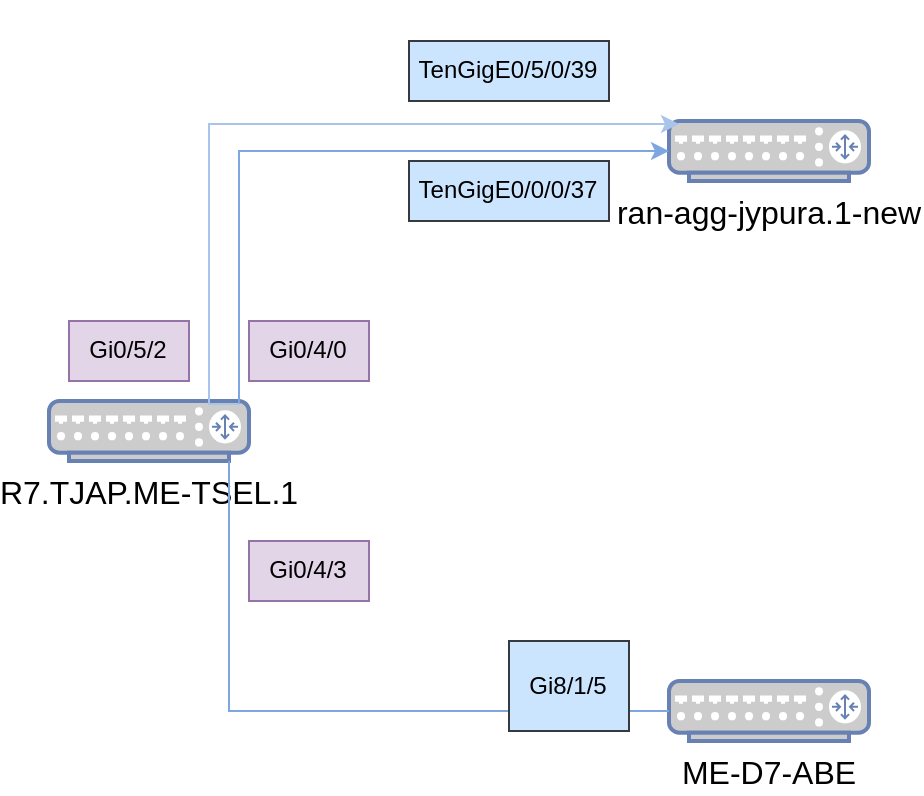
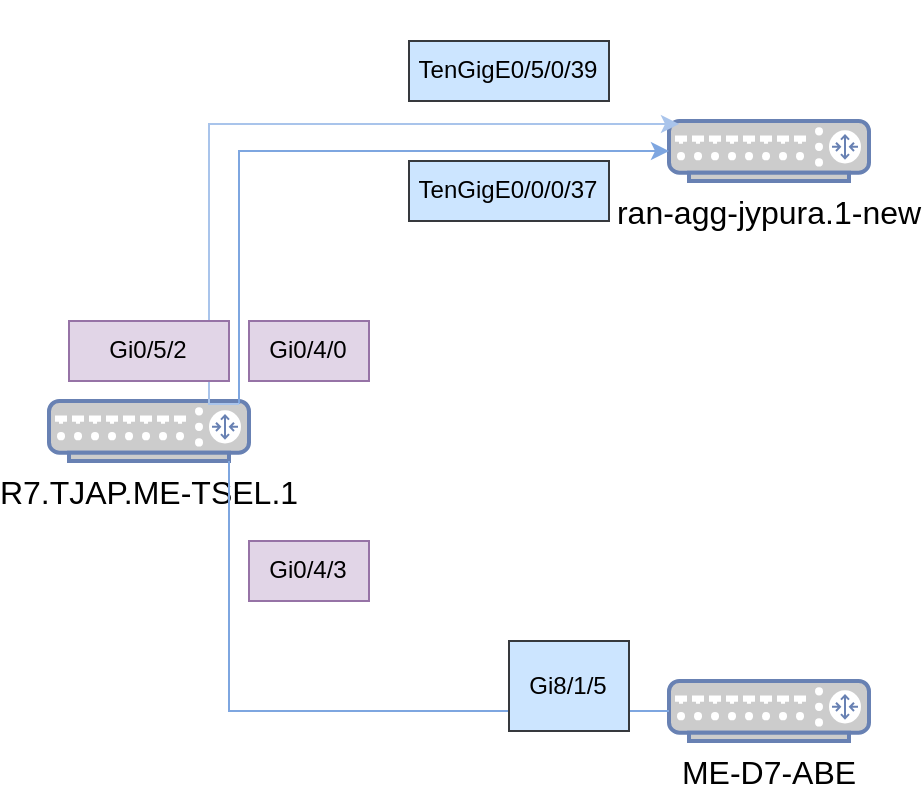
- <mxCell id="13" value="Gi0/5/2" style="text;strokeColor=#9673a6;align=center;fillColor=#e1d5e7;html=1;verticalAlign=middle;whiteSpace=wrap;rounded=0;" vertex="1" parent="1"><mxGeometry x="30" y="160" width="60" height="30" as="geometry" /></mxCell>
+ <mxCell id="13" value="Gi0/5/2" style="text;strokeColor=#9673a6;align=center;fillColor=#e1d5e7;html=1;verticalAlign=middle;whiteSpace=wrap;rounded=0;" vertex="1" parent="1"><mxGeometry x="30" y="160" width="80" height="30" as="geometry" /></mxCell>
